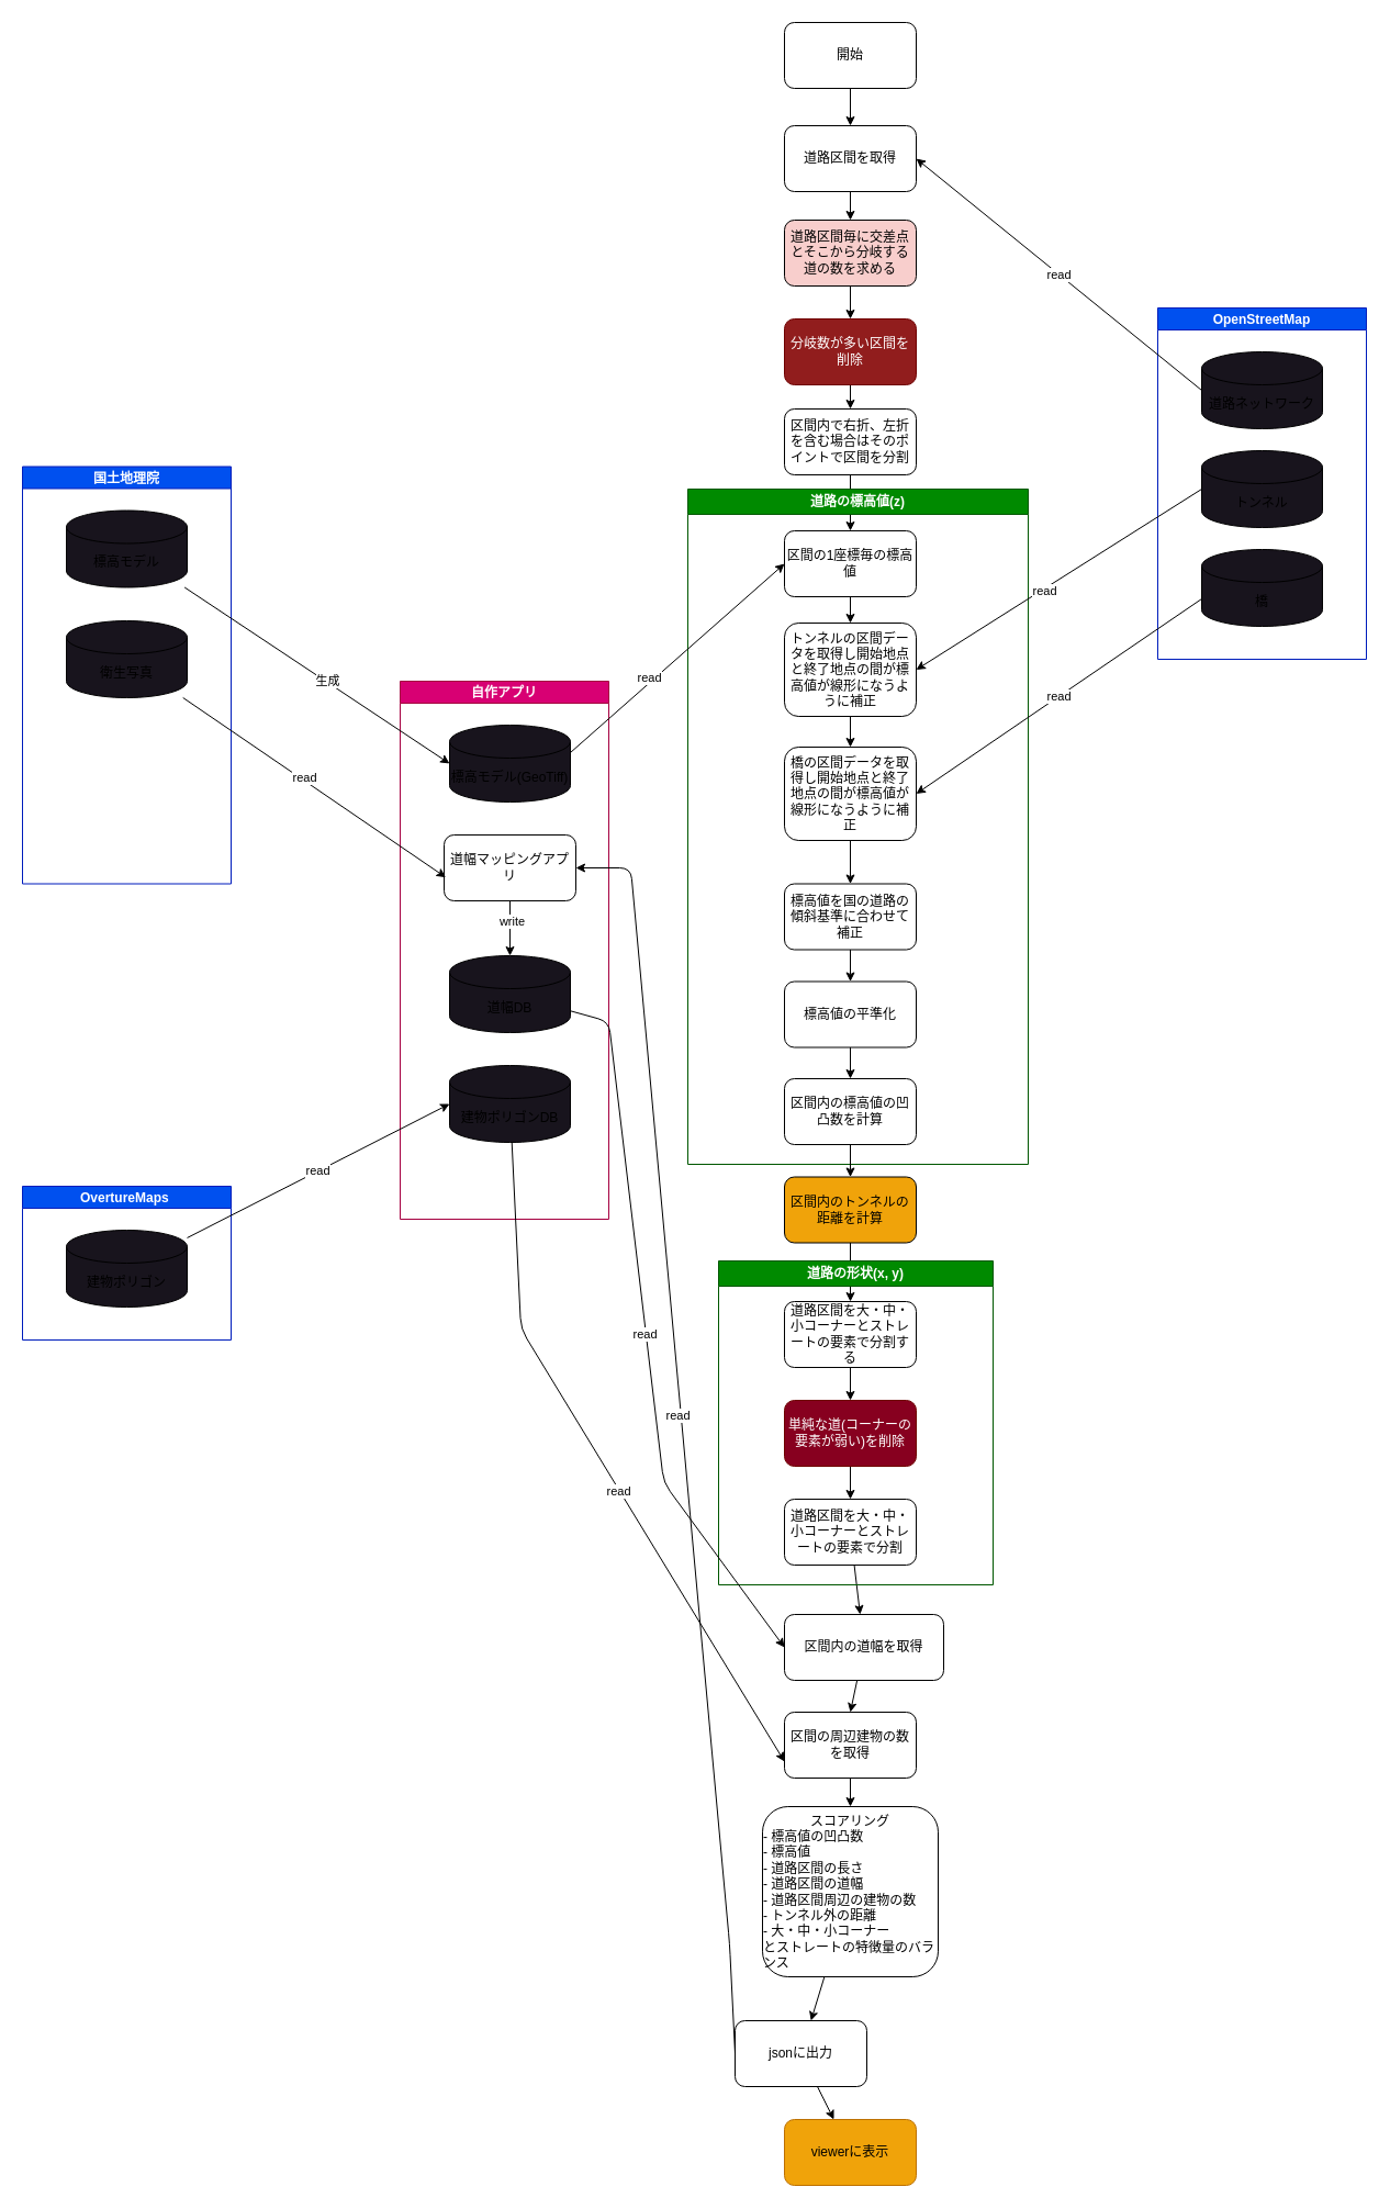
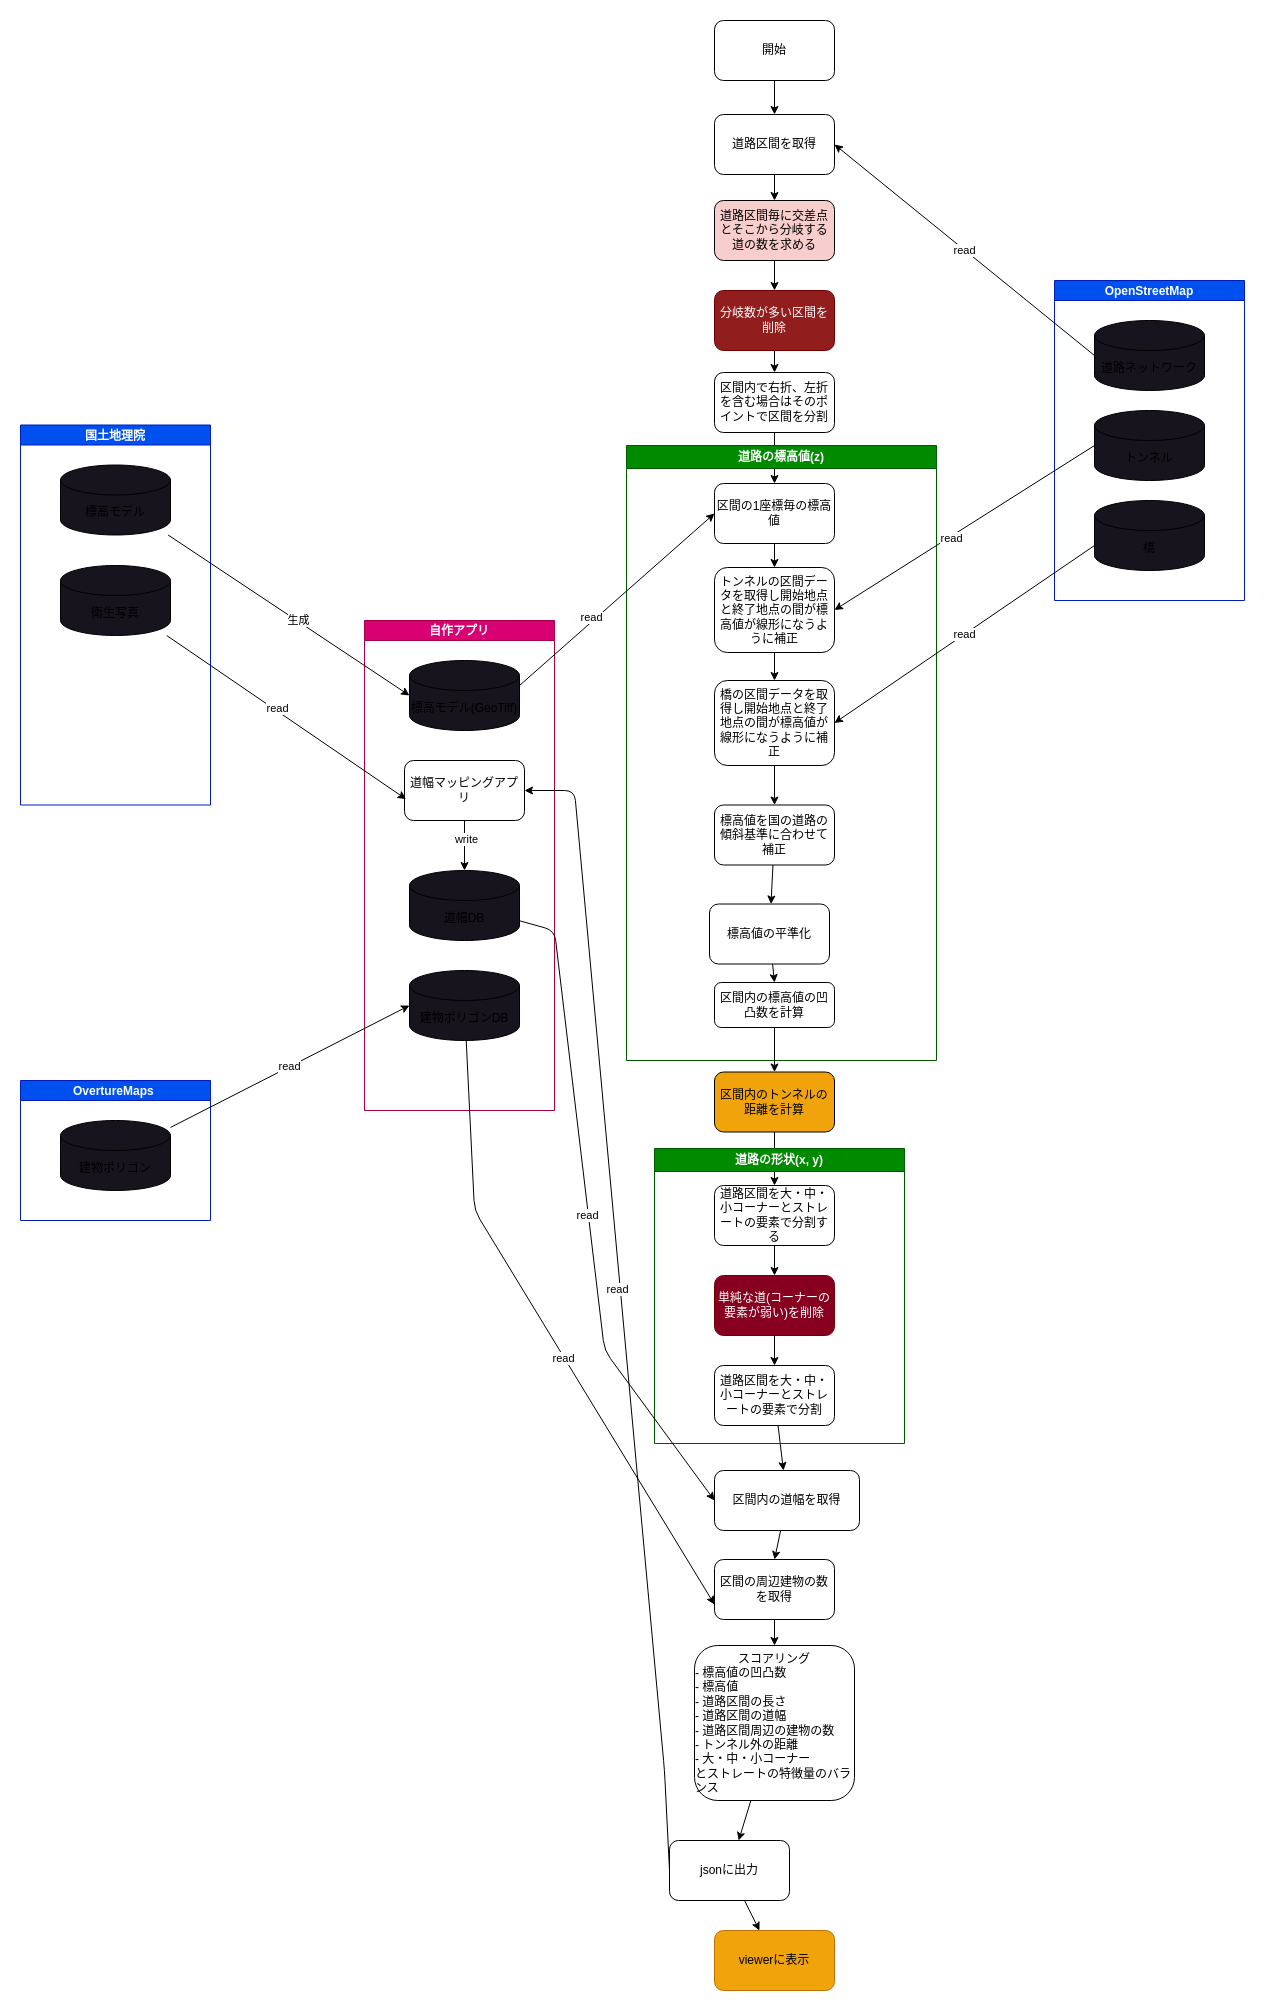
- <mxCell id="21" value="標高値の平準化" style="rounded=1;whiteSpace=wrap;html=1;" vertex="1" parent="1"><mxGeometry x="714" y="893.5" width="120" height="60" as="geometry" /></mxCell>
+ <mxCell id="21" value="標高値の平準化" style="rounded=1;whiteSpace=wrap;html=1;" vertex="1" parent="1"><mxGeometry x="709" y="903.5" width="120" height="60" as="geometry" /></mxCell>
- <mxCell id="47" value="区間内の標高値の凹凸数を計算" style="whiteSpace=wrap;html=1;rounded=1;" vertex="1" parent="1"><mxGeometry x="714" y="982" width="120" height="60" as="geometry" /></mxCell>
+ <mxCell id="47" value="区間内の標高値の凹凸数を計算" style="whiteSpace=wrap;html=1;rounded=1;" vertex="1" parent="1"><mxGeometry x="714" y="982" width="120" height="45" as="geometry" /></mxCell>
